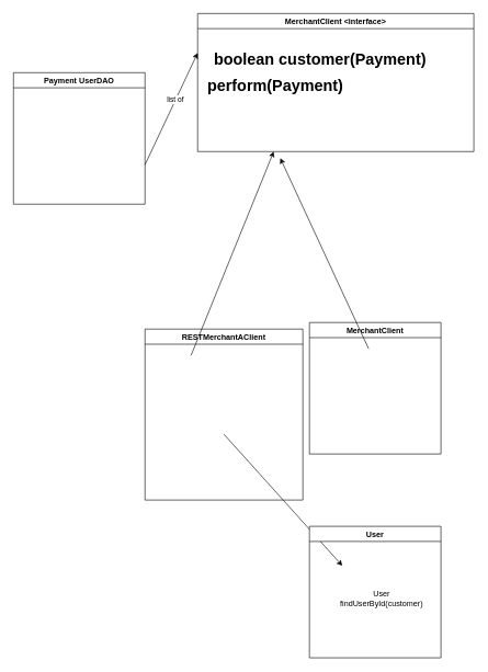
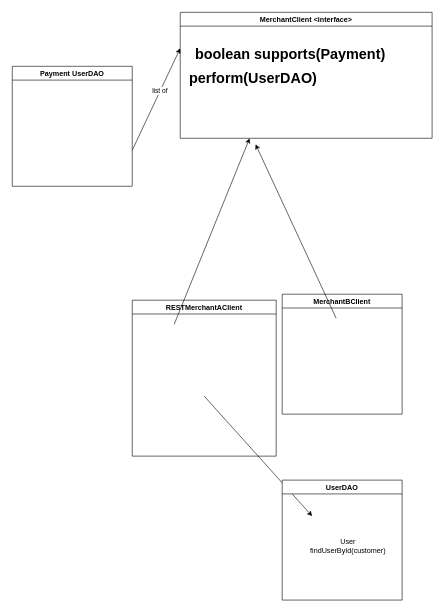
- <mxCell id="4" value="&lt;h1&gt;boolean customer(Payment)&lt;/h1&gt;" style="text;html=1;strokeColor=none;fillColor=none;spacing=5;spacingTop=-20;whiteSpace=wrap;overflow=hidden;rounded=0;" vertex="1" parent="3"><mxGeometry x="20" y="50" width="400" height="120" as="geometry" /></mxCell>
+ <mxCell id="4" value="&lt;h1&gt;boolean supports(Payment)&lt;/h1&gt;" style="text;html=1;strokeColor=none;fillColor=none;spacing=5;spacingTop=-20;whiteSpace=wrap;overflow=hidden;rounded=0;" vertex="1" parent="3"><mxGeometry x="20" y="50" width="400" height="120" as="geometry" /></mxCell>
- <mxCell id="5" value="&lt;h1&gt;perform(Payment)&lt;/h1&gt;" style="text;html=1;strokeColor=none;fillColor=none;spacing=5;spacingTop=-20;whiteSpace=wrap;overflow=hidden;rounded=0;" vertex="1" parent="3"><mxGeometry x="10" y="90" width="260" height="120" as="geometry" /></mxCell>
+ <mxCell id="5" value="&lt;h1&gt;perform(UserDAO)&lt;/h1&gt;" style="text;html=1;strokeColor=none;fillColor=none;spacing=5;spacingTop=-20;whiteSpace=wrap;overflow=hidden;rounded=0;" vertex="1" parent="3"><mxGeometry x="10" y="90" width="260" height="120" as="geometry" /></mxCell>
- <mxCell id="11" value="MerchantClient" style="swimlane;" vertex="1" parent="1"><mxGeometry x="470" y="490" width="200" height="200" as="geometry" /></mxCell>
+ <mxCell id="11" value="MerchantBClient" style="swimlane;" vertex="1" parent="1"><mxGeometry x="470" y="490" width="200" height="200" as="geometry" /></mxCell>
- <mxCell id="13" value="User" style="swimlane;" vertex="1" parent="1"><mxGeometry x="470" y="800" width="200" height="200" as="geometry" /></mxCell>
+ <mxCell id="13" value="UserDAO" style="swimlane;" vertex="1" parent="1"><mxGeometry x="470" y="800" width="200" height="200" as="geometry" /></mxCell>
